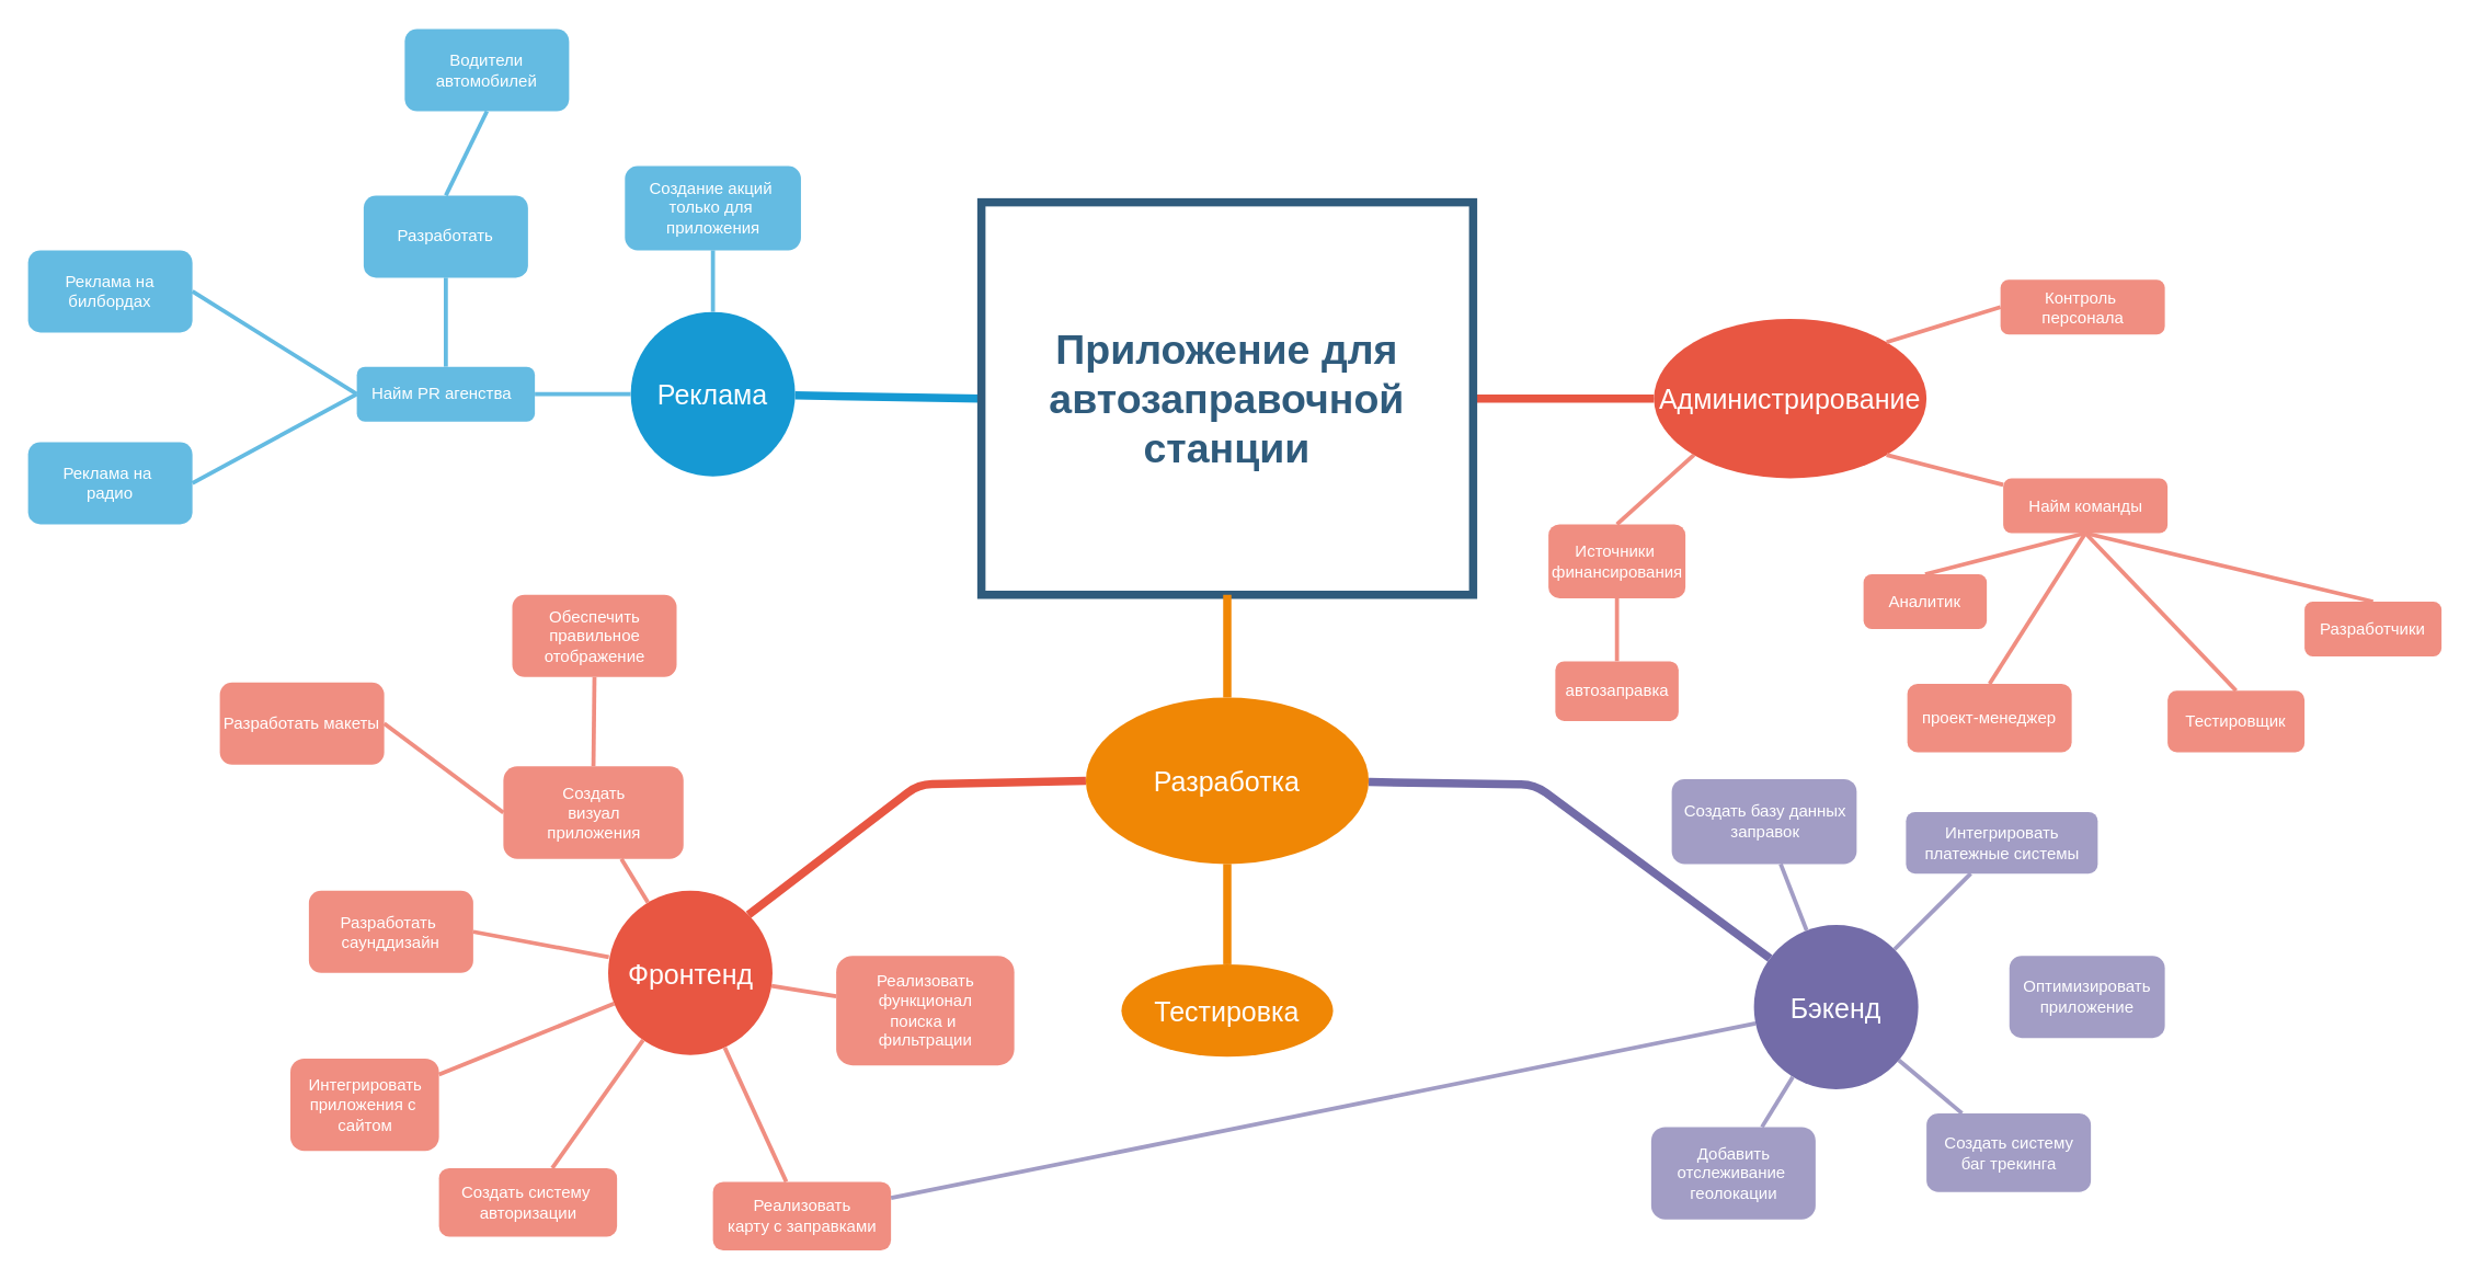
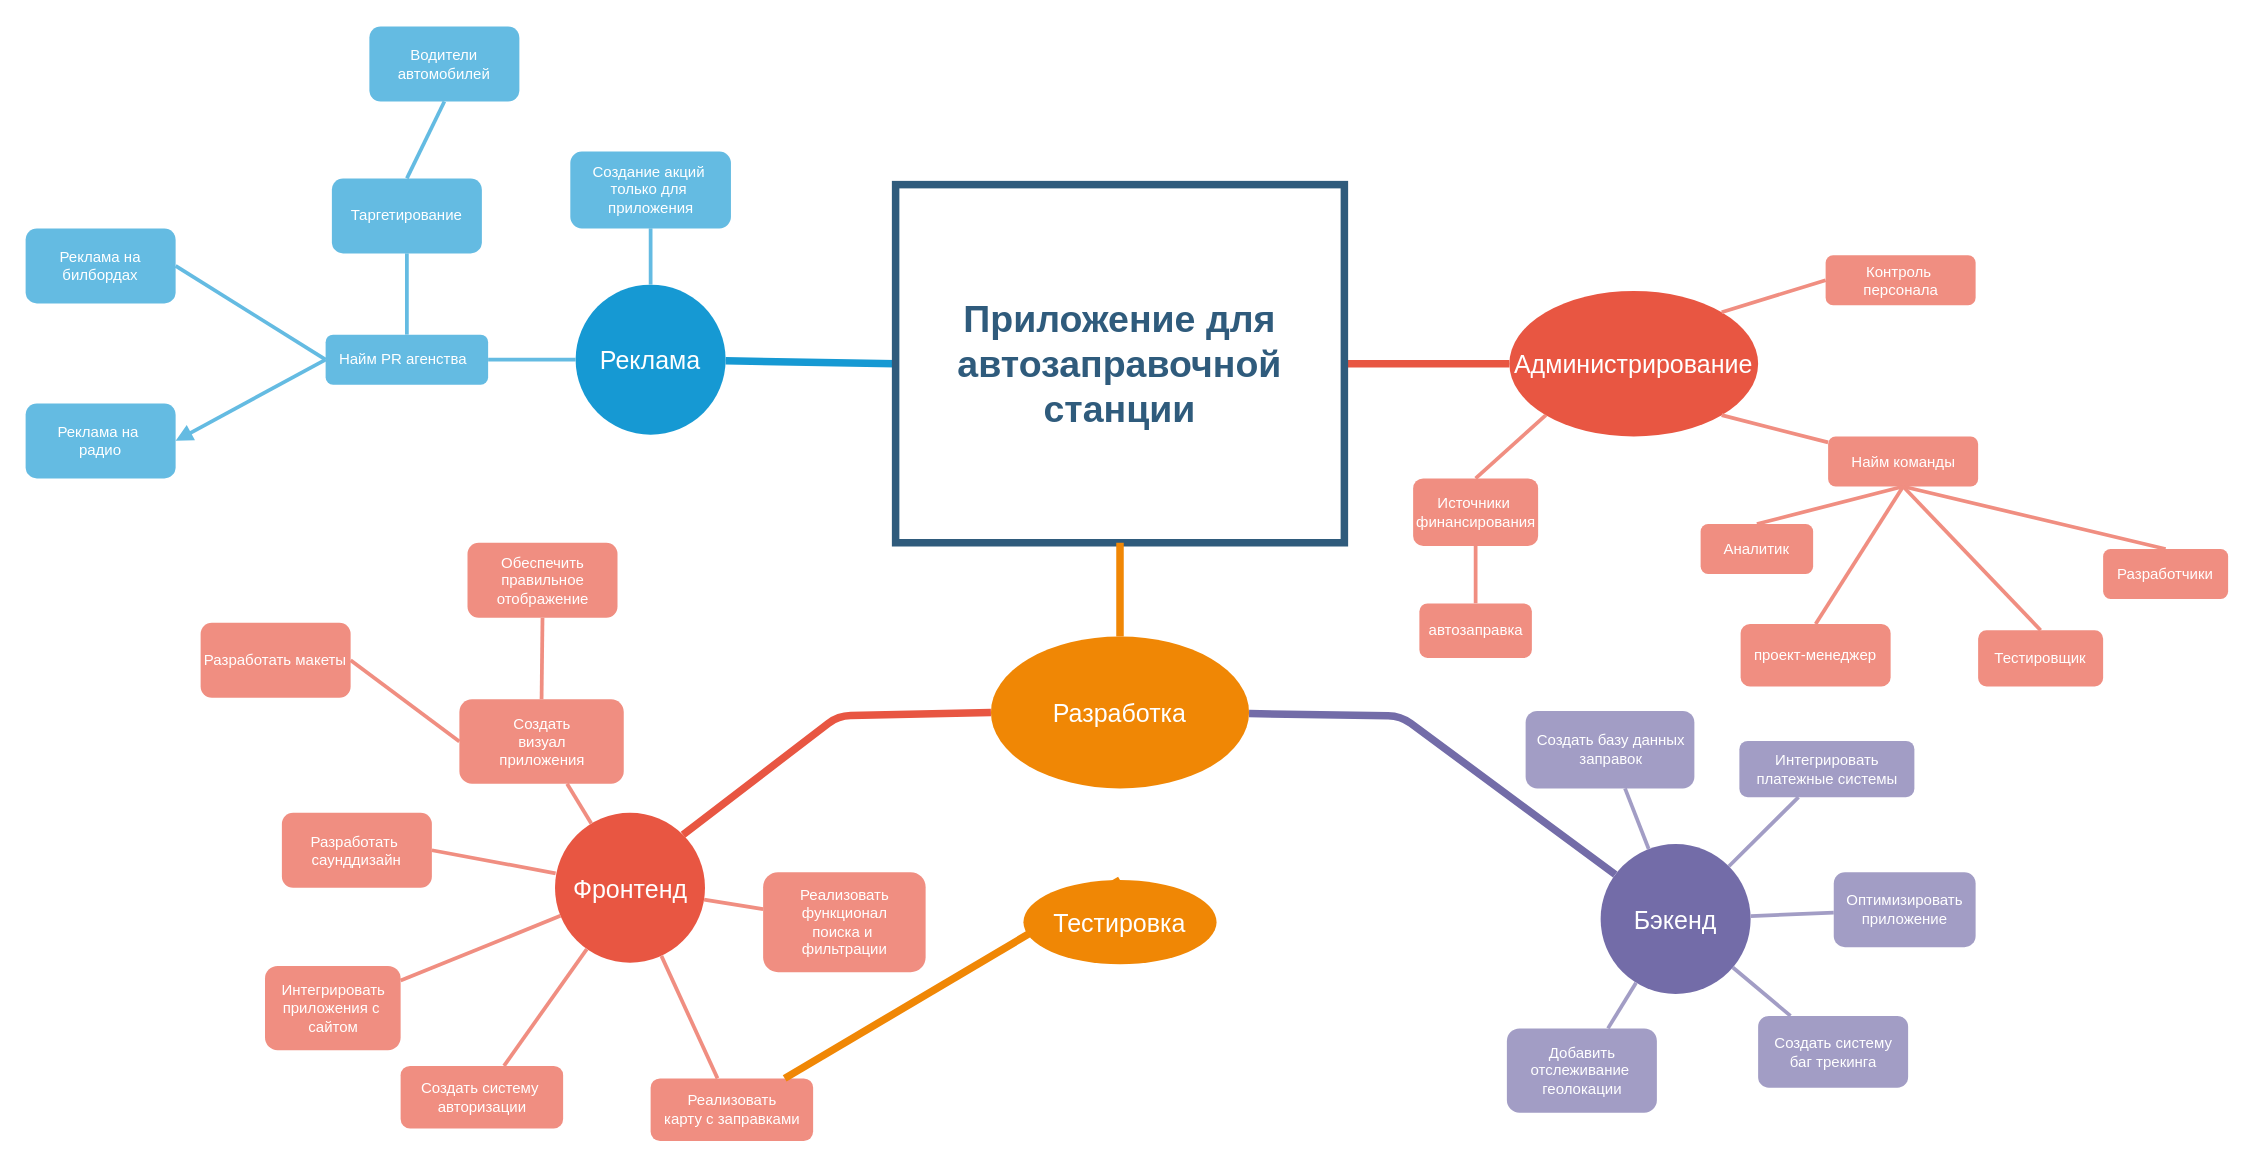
- <mxCell id="49" value="Разработать" style="whiteSpace=wrap;html=1;fillColor=#64BBE2;strokeColor=none;fontColor=#FFFFFF;rounded=1;strokeWidth=3;shadow=0;" vertex="1" parent="1"><mxGeometry x="265" y="142" width="120" height="60" as="geometry" /></mxCell>
+ <mxCell id="49" value="Таргетирование" style="whiteSpace=wrap;html=1;fillColor=#64BBE2;strokeColor=none;fontColor=#FFFFFF;rounded=1;strokeWidth=3;shadow=0;" vertex="1" parent="1"><mxGeometry x="265" y="142" width="120" height="60" as="geometry" /></mxCell>
- <mxCell id="44" value="" style="edgeStyle=none;endArrow=none;strokeWidth=3;strokeColor=#64BBE2;html=1;entryX=1;entryY=0.5;entryDx=0;entryDy=0;exitX=0;exitY=0.5;exitDx=0;exitDy=0;" edge="1" parent="1" source="9" target="43"><mxGeometry x="-221.5" y="56.5" width="100" height="100" as="geometry"><mxPoint x="210" y="286.5" as="sourcePoint" /><mxPoint x="103" y="286.5" as="targetPoint" /></mxGeometry></mxCell>
+ <mxCell id="44" value="" style="edgeStyle=none;endArrow=block;strokeWidth=3;strokeColor=#64BBE2;html=1;entryX=1;entryY=0.5;entryDx=0;entryDy=0;exitX=0;exitY=0.5;exitDx=0;exitDy=0;" edge="1" parent="1" source="9" target="43"><mxGeometry x="-221.5" y="56.5" width="100" height="100" as="geometry"><mxPoint x="210" y="286.5" as="sourcePoint" /><mxPoint x="103" y="286.5" as="targetPoint" /></mxGeometry></mxCell>
- <mxCell id="53" style="endArrow=none;strokeWidth=6;strokeColor=#f08705;html=1;exitX=0.5;exitY=0;exitDx=0;exitDy=0;entryX=0.5;entryY=1;entryDx=0;entryDy=0;" edge="1" parent="1" source="54" target="46"><mxGeometry relative="1" as="geometry"><mxPoint x="895.5" y="687" as="sourcePoint" /><mxPoint x="890" y="622" as="targetPoint" /></mxGeometry></mxCell>
+ <mxCell id="53" style="endArrow=none;strokeWidth=6;strokeColor=#f08705;html=1;exitX=0.5;exitY=0;exitDx=0;exitDy=0;" edge="1" parent="1" source="54" target="25"><mxGeometry relative="1" as="geometry"><mxPoint x="895.5" y="687" as="sourcePoint" /><mxPoint x="890" y="622" as="targetPoint" /></mxGeometry></mxCell>
- <mxCell id="18" value="" style="edgeStyle=none;endArrow=none;strokeWidth=3;strokeColor=#A29DC5;html=1;" parent="1" source="4" target="25" edge="1"><mxGeometry x="251" y="-103.5" width="100" height="100" as="geometry"><mxPoint x="-180" y="-500.5" as="sourcePoint" /><mxPoint x="-80" y="-600.5" as="targetPoint" /></mxGeometry></mxCell>
+ <mxCell id="18" value="" style="edgeStyle=none;endArrow=none;strokeWidth=3;strokeColor=#A29DC5;html=1;" parent="1" source="4" target="16" edge="1"><mxGeometry x="251" y="-103.5" width="100" height="100" as="geometry"><mxPoint x="-180" y="-500.5" as="sourcePoint" /><mxPoint x="-80" y="-600.5" as="targetPoint" /></mxGeometry></mxCell>
